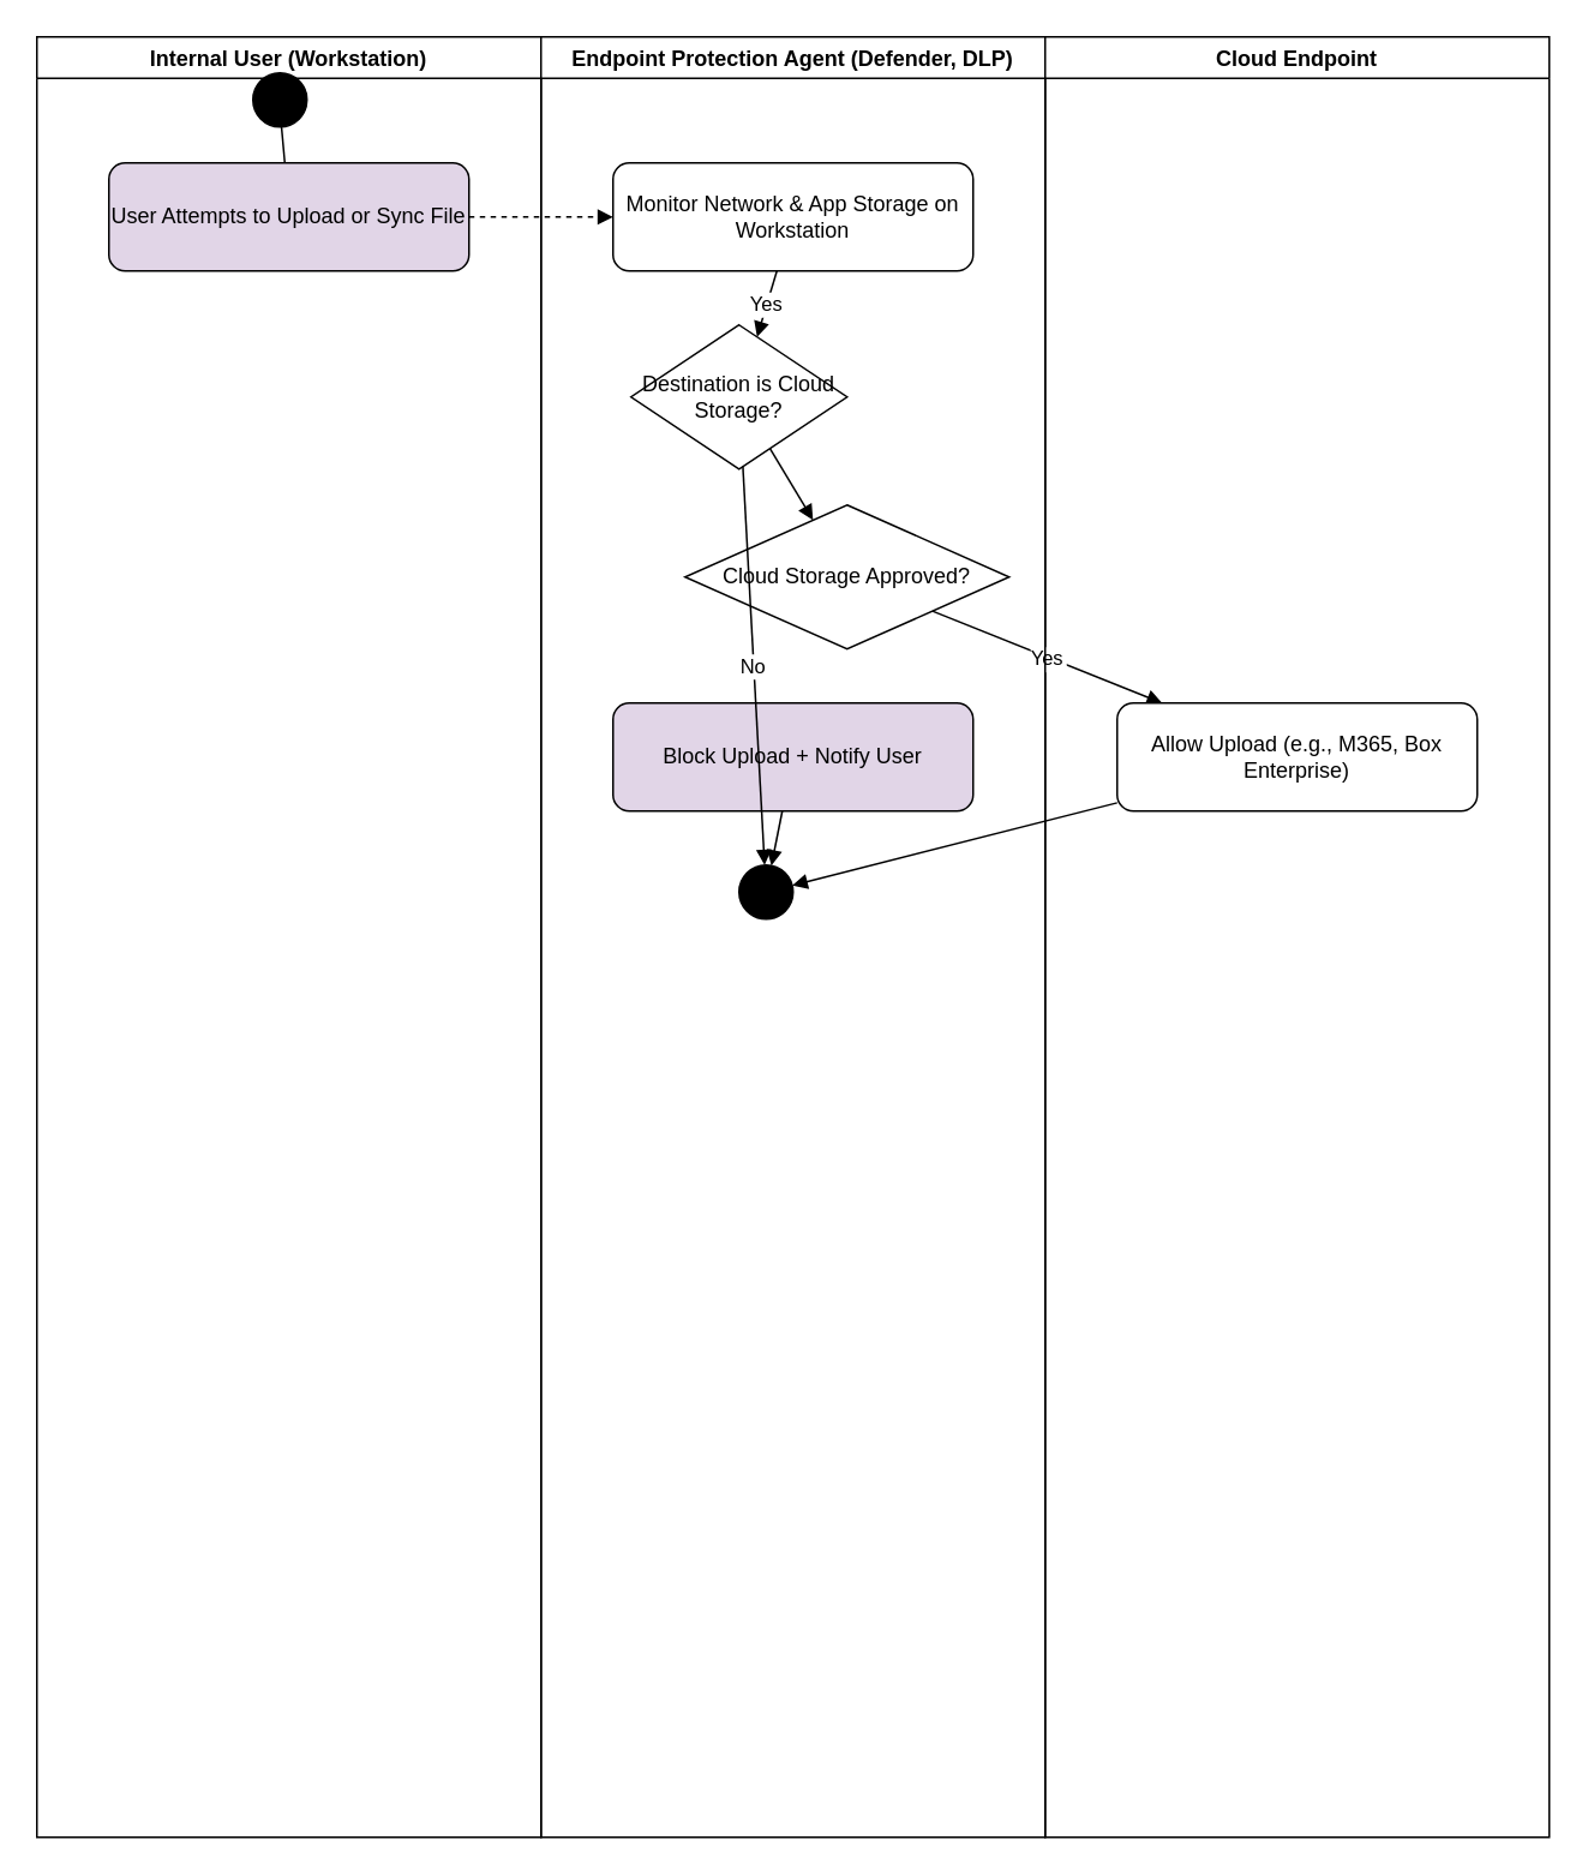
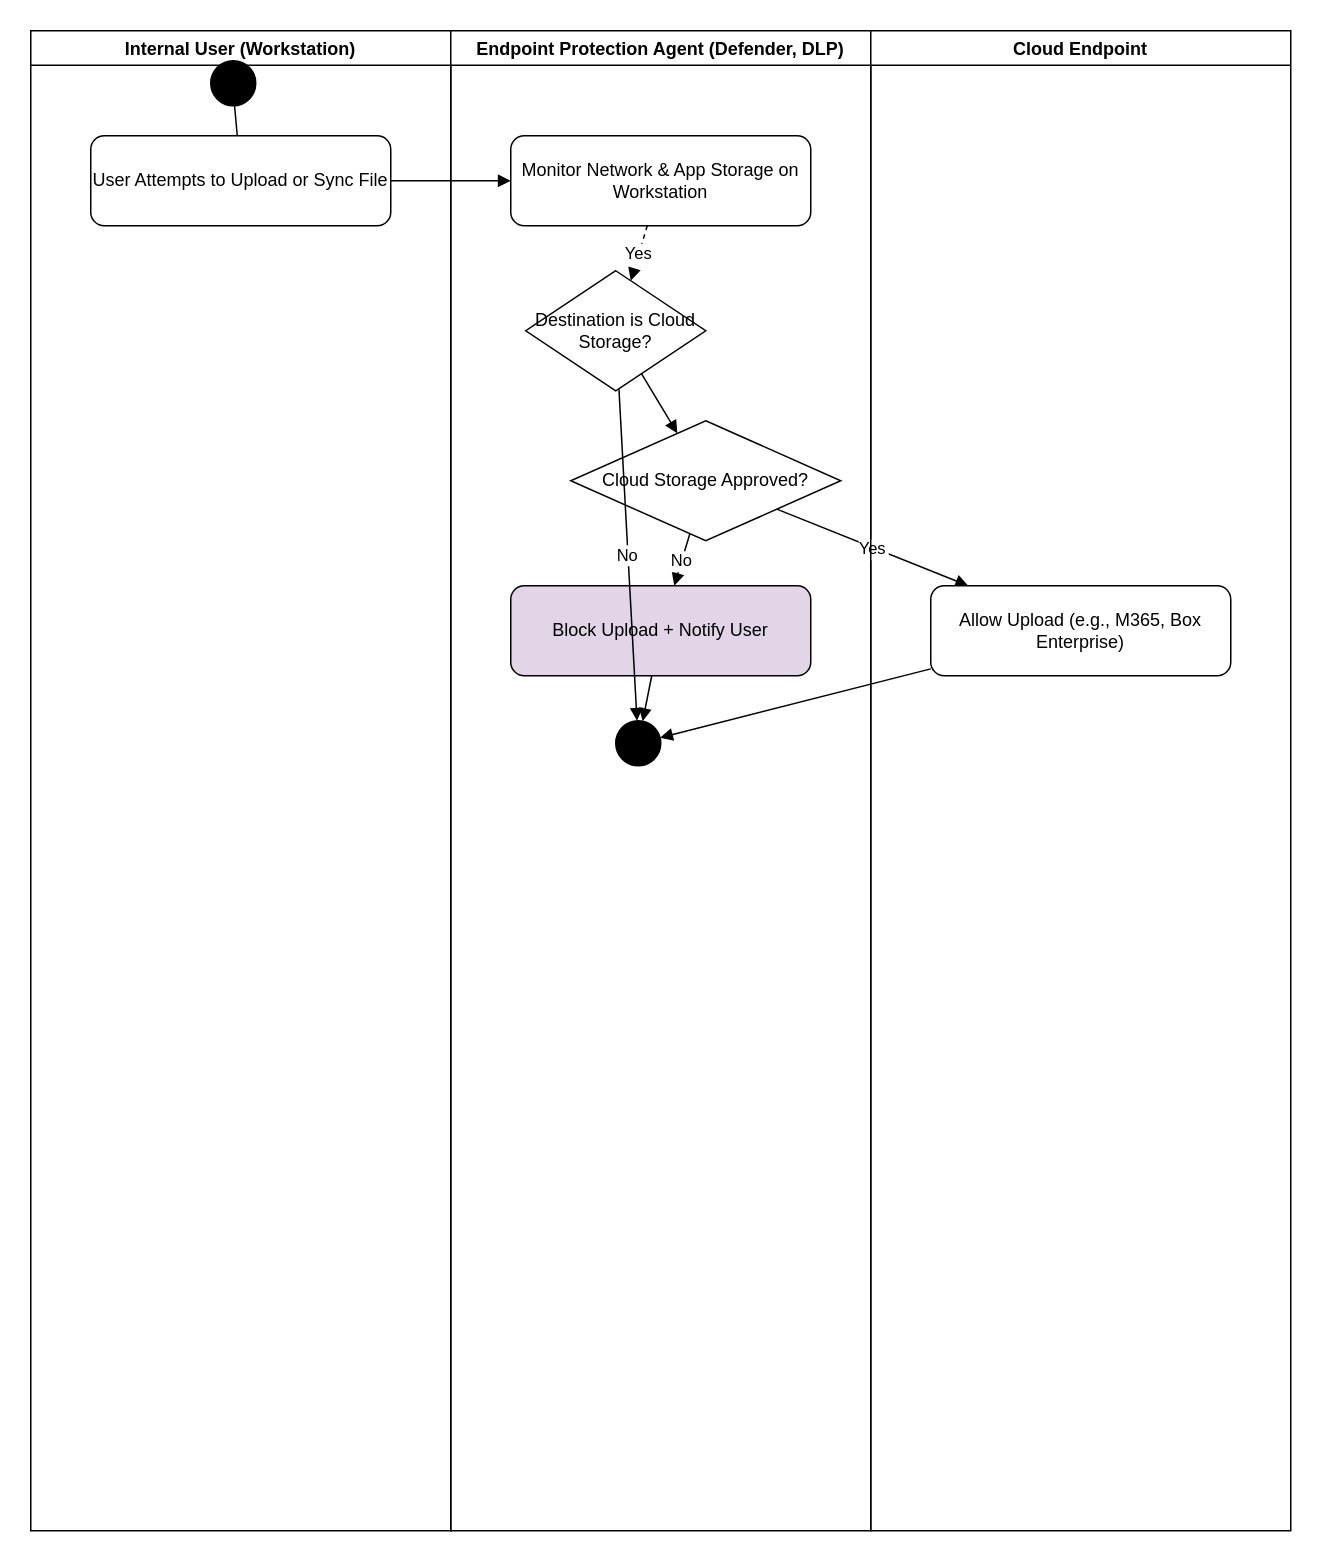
- <mxCell id="6" value="User Attempts to Upload or Sync File" style="rounded=1;whiteSpace=wrap;html=1;fillColor=#e1d5e7;" vertex="1" parent="2"><mxGeometry x="40" y="70" width="200" height="60" as="geometry" /></mxCell>
+ <mxCell id="6" value="User Attempts to Upload or Sync File" style="rounded=1;whiteSpace=wrap;html=1;" vertex="1" parent="2"><mxGeometry x="40" y="70" width="200" height="60" as="geometry" /></mxCell>
- <mxCell id="14" style="endArrow=block;dashed=1;" edge="1" parent="2" source="6" target="7"><mxGeometry relative="1" as="geometry" /></mxCell>
+ <mxCell id="14" style="endArrow=block;" edge="1" parent="2" source="6" target="7"><mxGeometry relative="1" as="geometry" /></mxCell>
- <mxCell id="15" value="Yes" style="endArrow=block;" edge="1" parent="3" source="7" target="8"><mxGeometry relative="1" as="geometry" /></mxCell>
+ <mxCell id="15" value="Yes" style="endArrow=block;dashed=1;" edge="1" parent="3" source="7" target="8"><mxGeometry relative="1" as="geometry" /></mxCell>
+ <mxCell id="19" value="No" style="endArrow=block;" edge="1" parent="3" source="9" target="11"><mxGeometry relative="1" as="geometry" /></mxCell>
